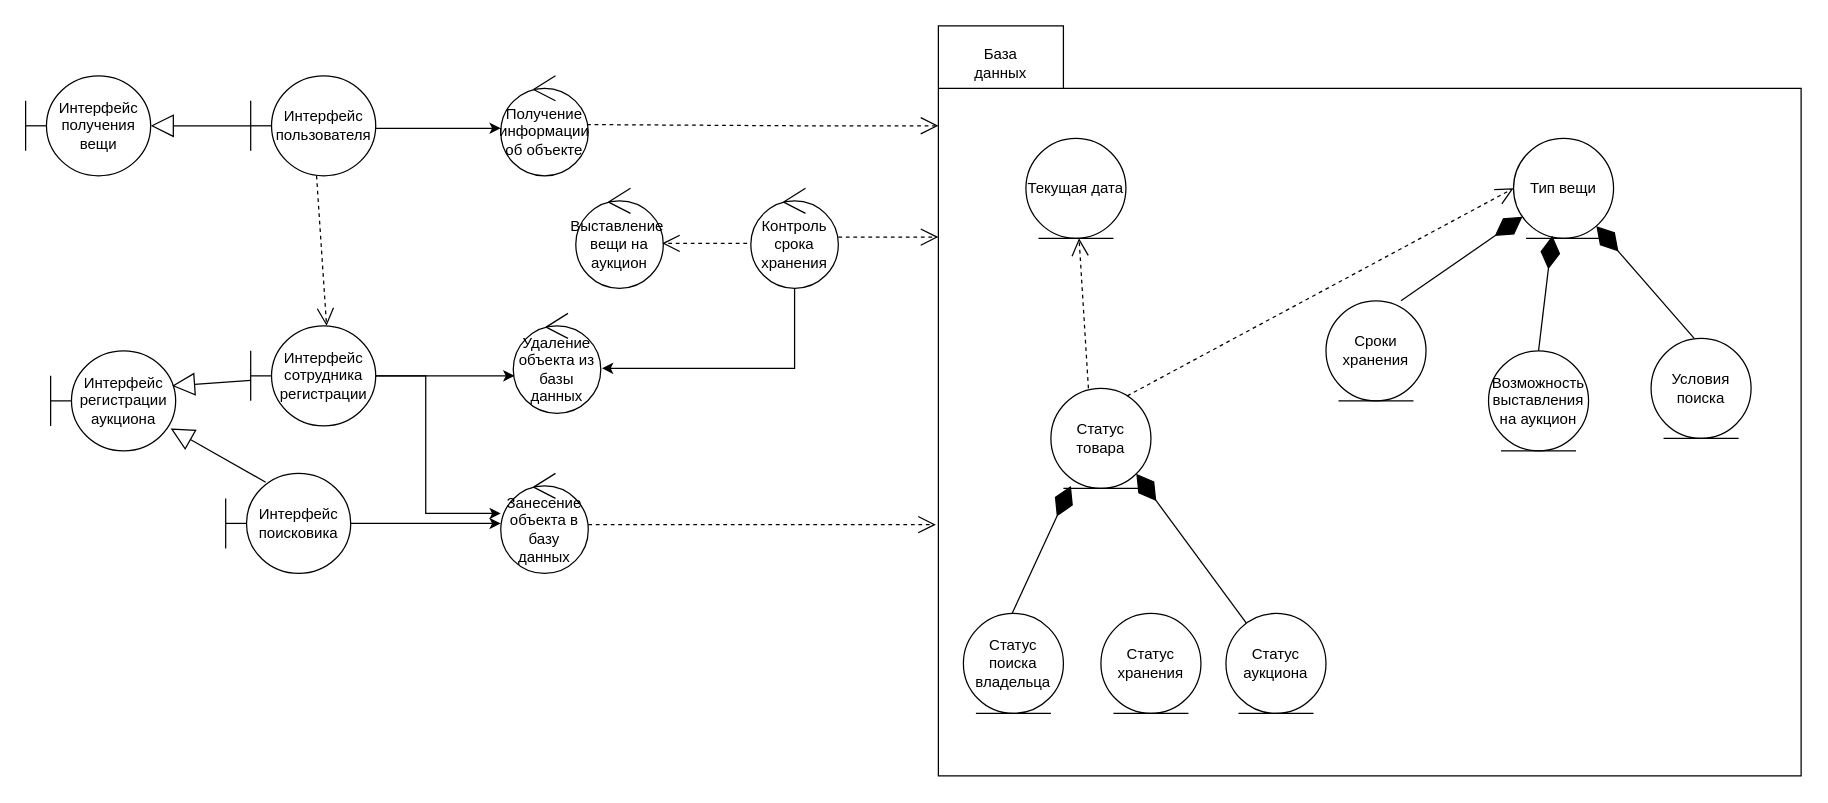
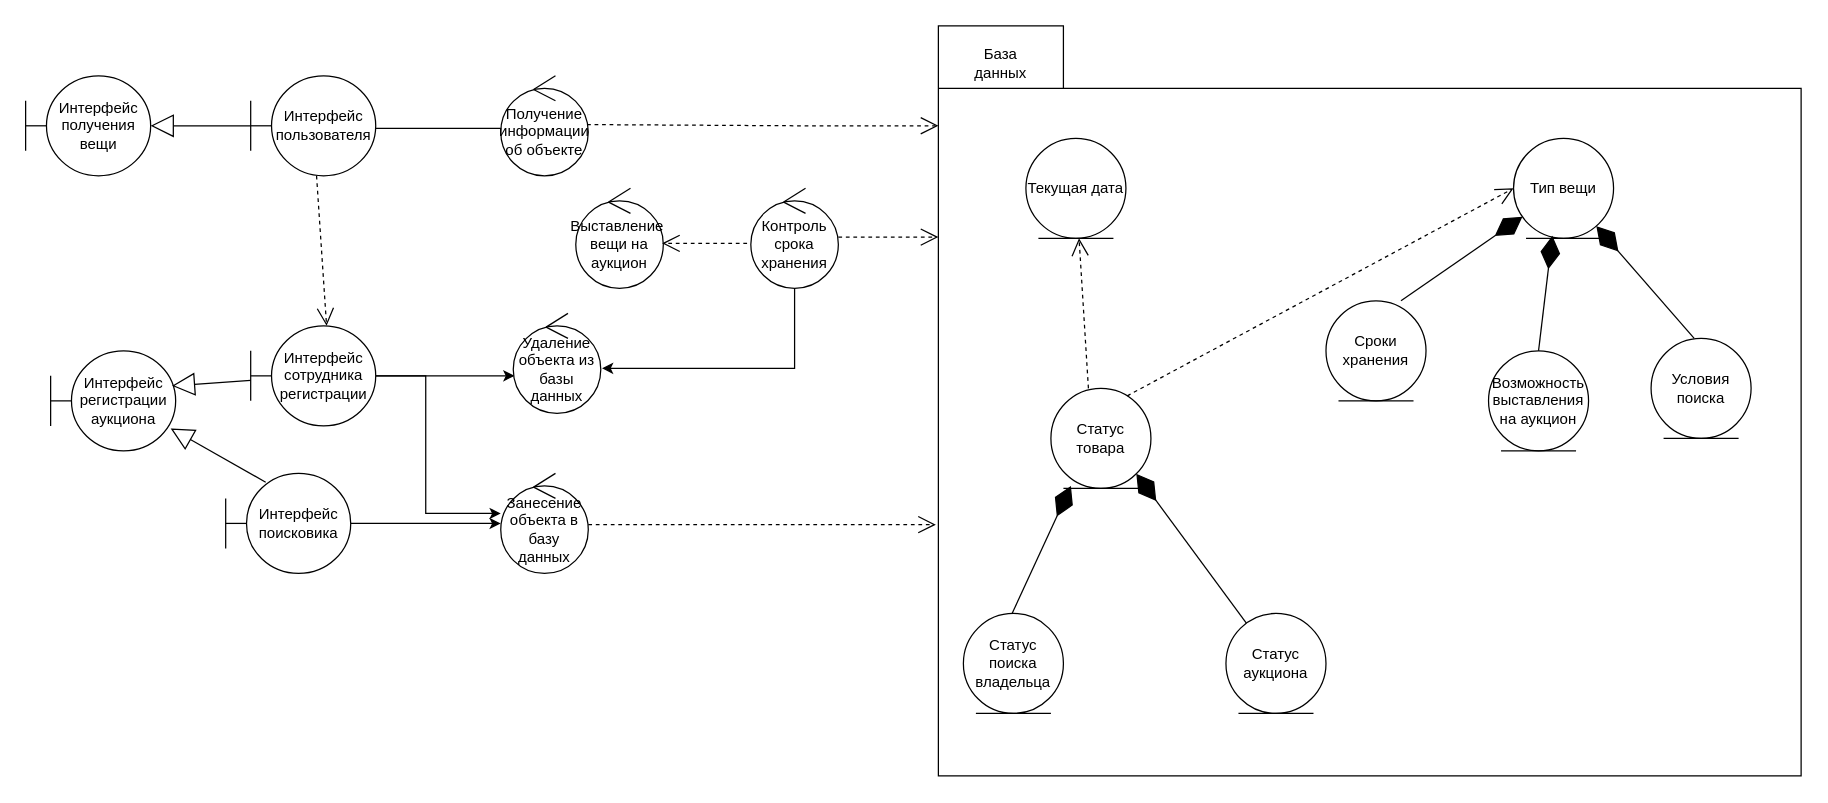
- <mxCell id="6" style="edgeStyle=orthogonalEdgeStyle;rounded=0;orthogonalLoop=1;jettySize=auto;html=1;entryX=0;entryY=0.525;entryDx=0;entryDy=0;entryPerimeter=0;" edge="1" parent="1" source="7" target="30"><mxGeometry relative="1" as="geometry"><Array as="points"><mxPoint x="320" y="102" /><mxPoint x="320" y="102" /></Array></mxGeometry></mxCell>
+ <mxCell id="6" style="edgeStyle=orthogonalEdgeStyle;rounded=0;orthogonalLoop=1;jettySize=auto;html=1;entryX=0;entryY=0.525;entryDx=0;entryDy=0;entryPerimeter=0;endArrow=none;" edge="1" parent="1" source="7" target="30"><mxGeometry relative="1" as="geometry"><Array as="points"><mxPoint x="320" y="102" /><mxPoint x="320" y="102" /></Array></mxGeometry></mxCell>
- <mxCell id="19" value="Статус хранения" style="ellipse;shape=umlEntity;whiteSpace=wrap;html=1;" vertex="1" parent="1"><mxGeometry x="880" y="490" width="80" height="80" as="geometry" /></mxCell>
